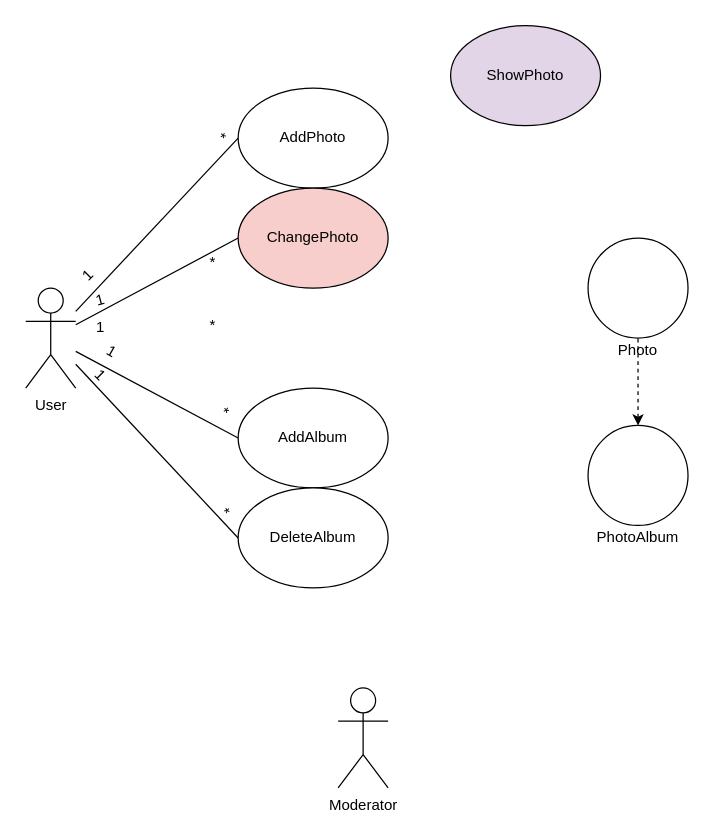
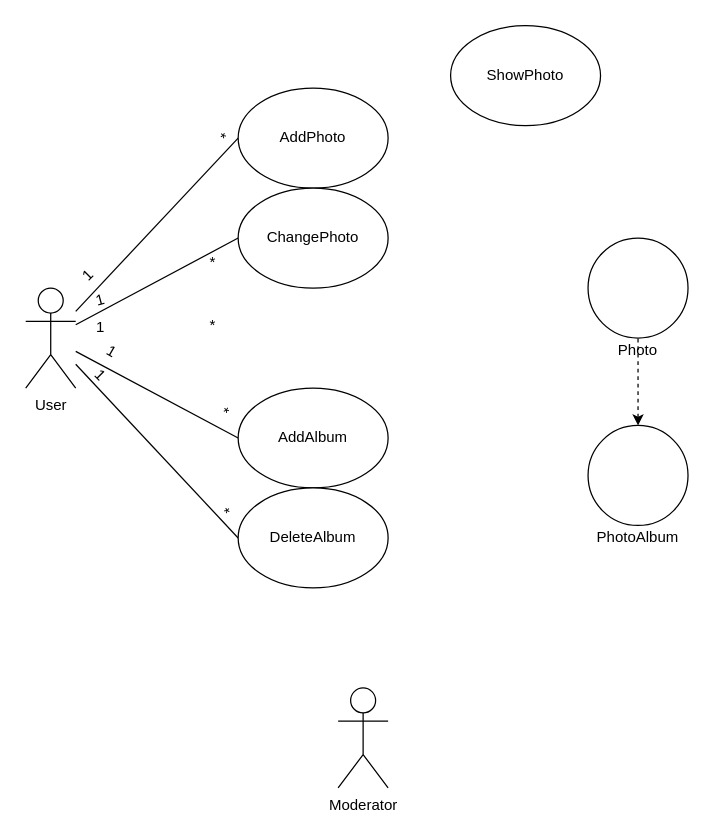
- <mxCell id="28" value="ShowPhoto" style="ellipse;whiteSpace=wrap;html=1;fillColor=#e1d5e7;" vertex="1" parent="1"><mxGeometry x="360" y="20" width="120" height="80" as="geometry" /></mxCell>
+ <mxCell id="28" value="ShowPhoto" style="ellipse;whiteSpace=wrap;html=1;" vertex="1" parent="1"><mxGeometry x="360" y="20" width="120" height="80" as="geometry" /></mxCell>
- <mxCell id="9" value="ChangePhoto" style="ellipse;whiteSpace=wrap;html=1;fillColor=#f8cecc;" vertex="1" parent="1"><mxGeometry x="190" y="150" width="120" height="80" as="geometry" /></mxCell>
+ <mxCell id="9" value="ChangePhoto" style="ellipse;whiteSpace=wrap;html=1;" vertex="1" parent="1"><mxGeometry x="190" y="150" width="120" height="80" as="geometry" /></mxCell>
